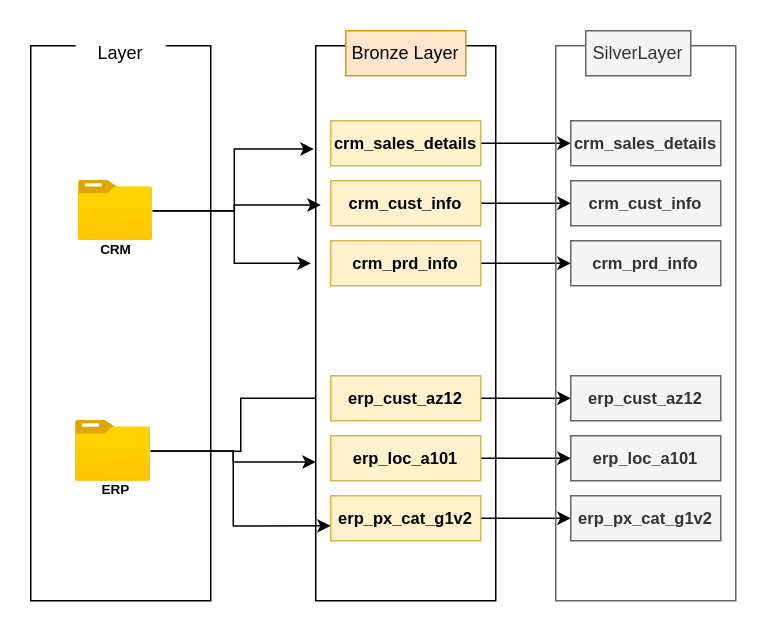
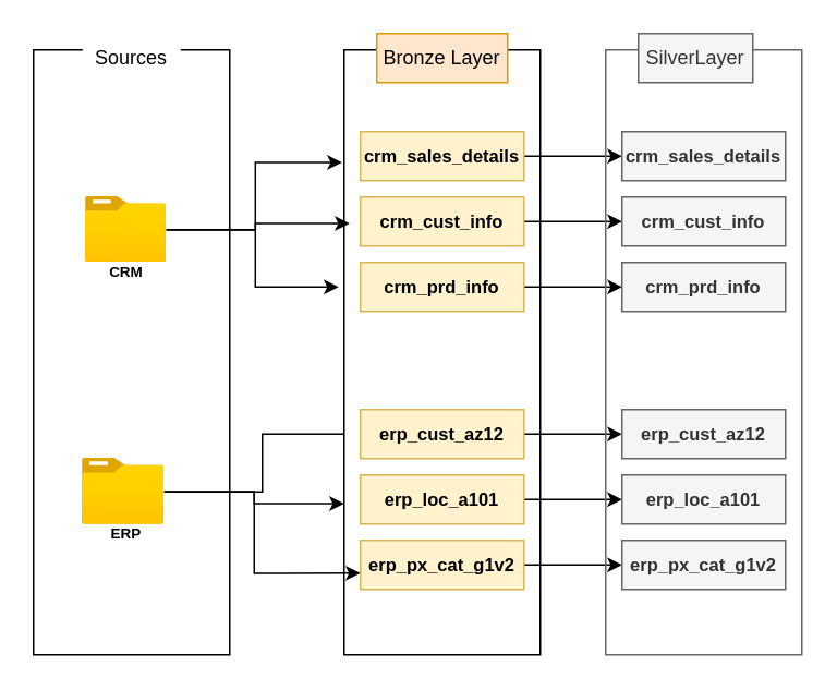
- <mxCell id="3" value="Layer" style="text;html=1;align=center;verticalAlign=middle;whiteSpace=wrap;rounded=0;strokeColor=none;fillColor=default;" parent="1" vertex="1"><mxGeometry x="50" y="20" width="60" height="30" as="geometry" /></mxCell>
+ <mxCell id="3" value="Sources" style="text;html=1;align=center;verticalAlign=middle;whiteSpace=wrap;rounded=0;strokeColor=none;fillColor=default;" parent="1" vertex="1"><mxGeometry x="50" y="20" width="60" height="30" as="geometry" /></mxCell>
